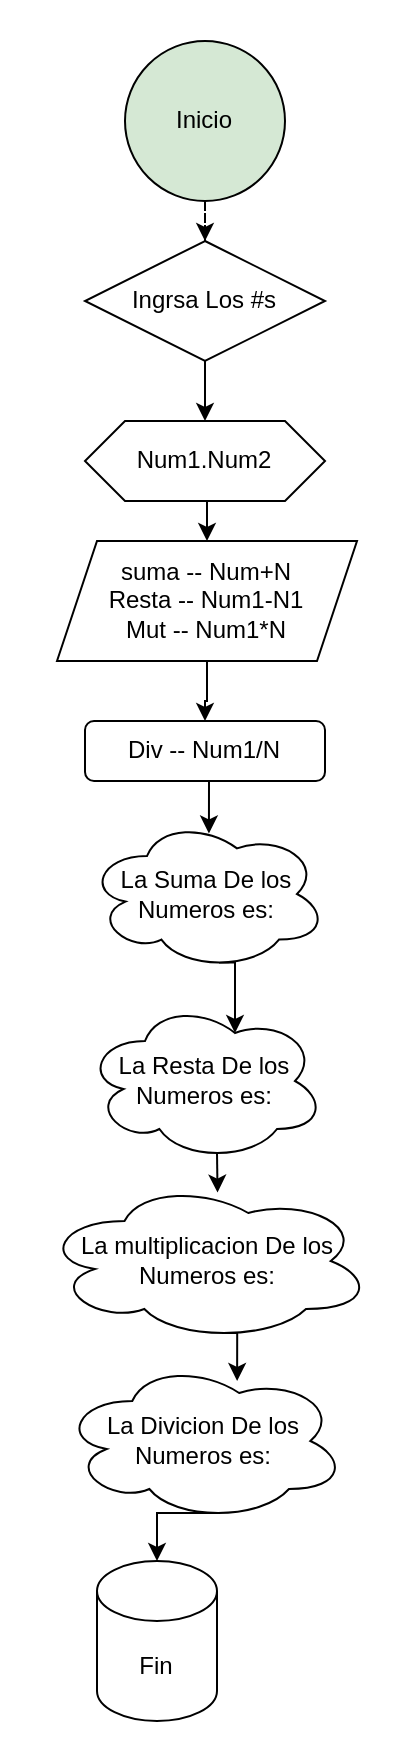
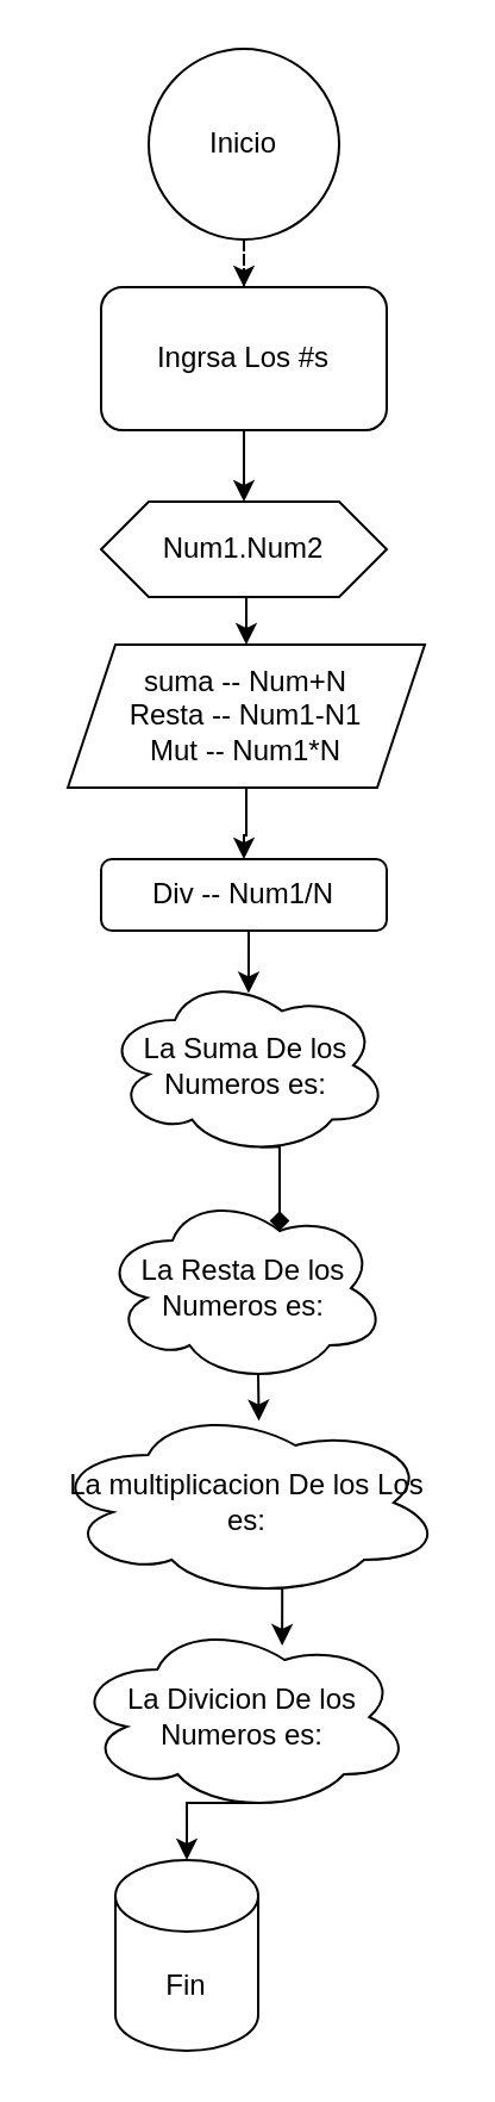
- <mxCell id="3" value="Inicio" style="ellipse;whiteSpace=wrap;html=1;aspect=fixed;fillColor=#d5e8d4;" vertex="1" parent="1"><mxGeometry x="62" y="20" width="80" height="80" as="geometry" /></mxCell>
+ <mxCell id="3" value="Inicio" style="ellipse;whiteSpace=wrap;html=1;aspect=fixed;" vertex="1" parent="1"><mxGeometry x="62" y="20" width="80" height="80" as="geometry" /></mxCell>
- <mxCell id="6" value="Ingrsa Los #s" style="rhombus;whiteSpace=wrap;html=1;" vertex="1" parent="1"><mxGeometry x="42" y="120" width="120" height="60" as="geometry" /></mxCell>
+ <mxCell id="6" value="Ingrsa Los #s" style="rounded=1;whiteSpace=wrap;html=1;" vertex="1" parent="1"><mxGeometry x="42" y="120" width="120" height="60" as="geometry" /></mxCell>
- <mxCell id="13" style="edgeStyle=orthogonalEdgeStyle;rounded=0;orthogonalLoop=1;jettySize=auto;html=1;exitX=0.55;exitY=0.95;exitDx=0;exitDy=0;exitPerimeter=0;entryX=0.625;entryY=0.2;entryDx=0;entryDy=0;entryPerimeter=0;" edge="1" parent="1" source="14" target="16"><mxGeometry relative="1" as="geometry" /></mxCell>
+ <mxCell id="13" style="edgeStyle=orthogonalEdgeStyle;rounded=0;orthogonalLoop=1;jettySize=auto;html=1;exitX=0.55;exitY=0.95;exitDx=0;exitDy=0;exitPerimeter=0;entryX=0.625;entryY=0.2;entryDx=0;entryDy=0;entryPerimeter=0;endArrow=diamond;" edge="1" parent="1" source="14" target="16"><mxGeometry relative="1" as="geometry" /></mxCell>
- <mxCell id="18" value="La multiplicacion De los Numeros es:" style="ellipse;shape=cloud;whiteSpace=wrap;html=1;" vertex="1" parent="1"><mxGeometry x="20.5" y="590" width="165" height="80" as="geometry" /></mxCell>
+ <mxCell id="18" value="La multiplicacion De los Los es:" style="ellipse;shape=cloud;whiteSpace=wrap;html=1;" vertex="1" parent="1"><mxGeometry x="20.5" y="590" width="165" height="80" as="geometry" /></mxCell>
